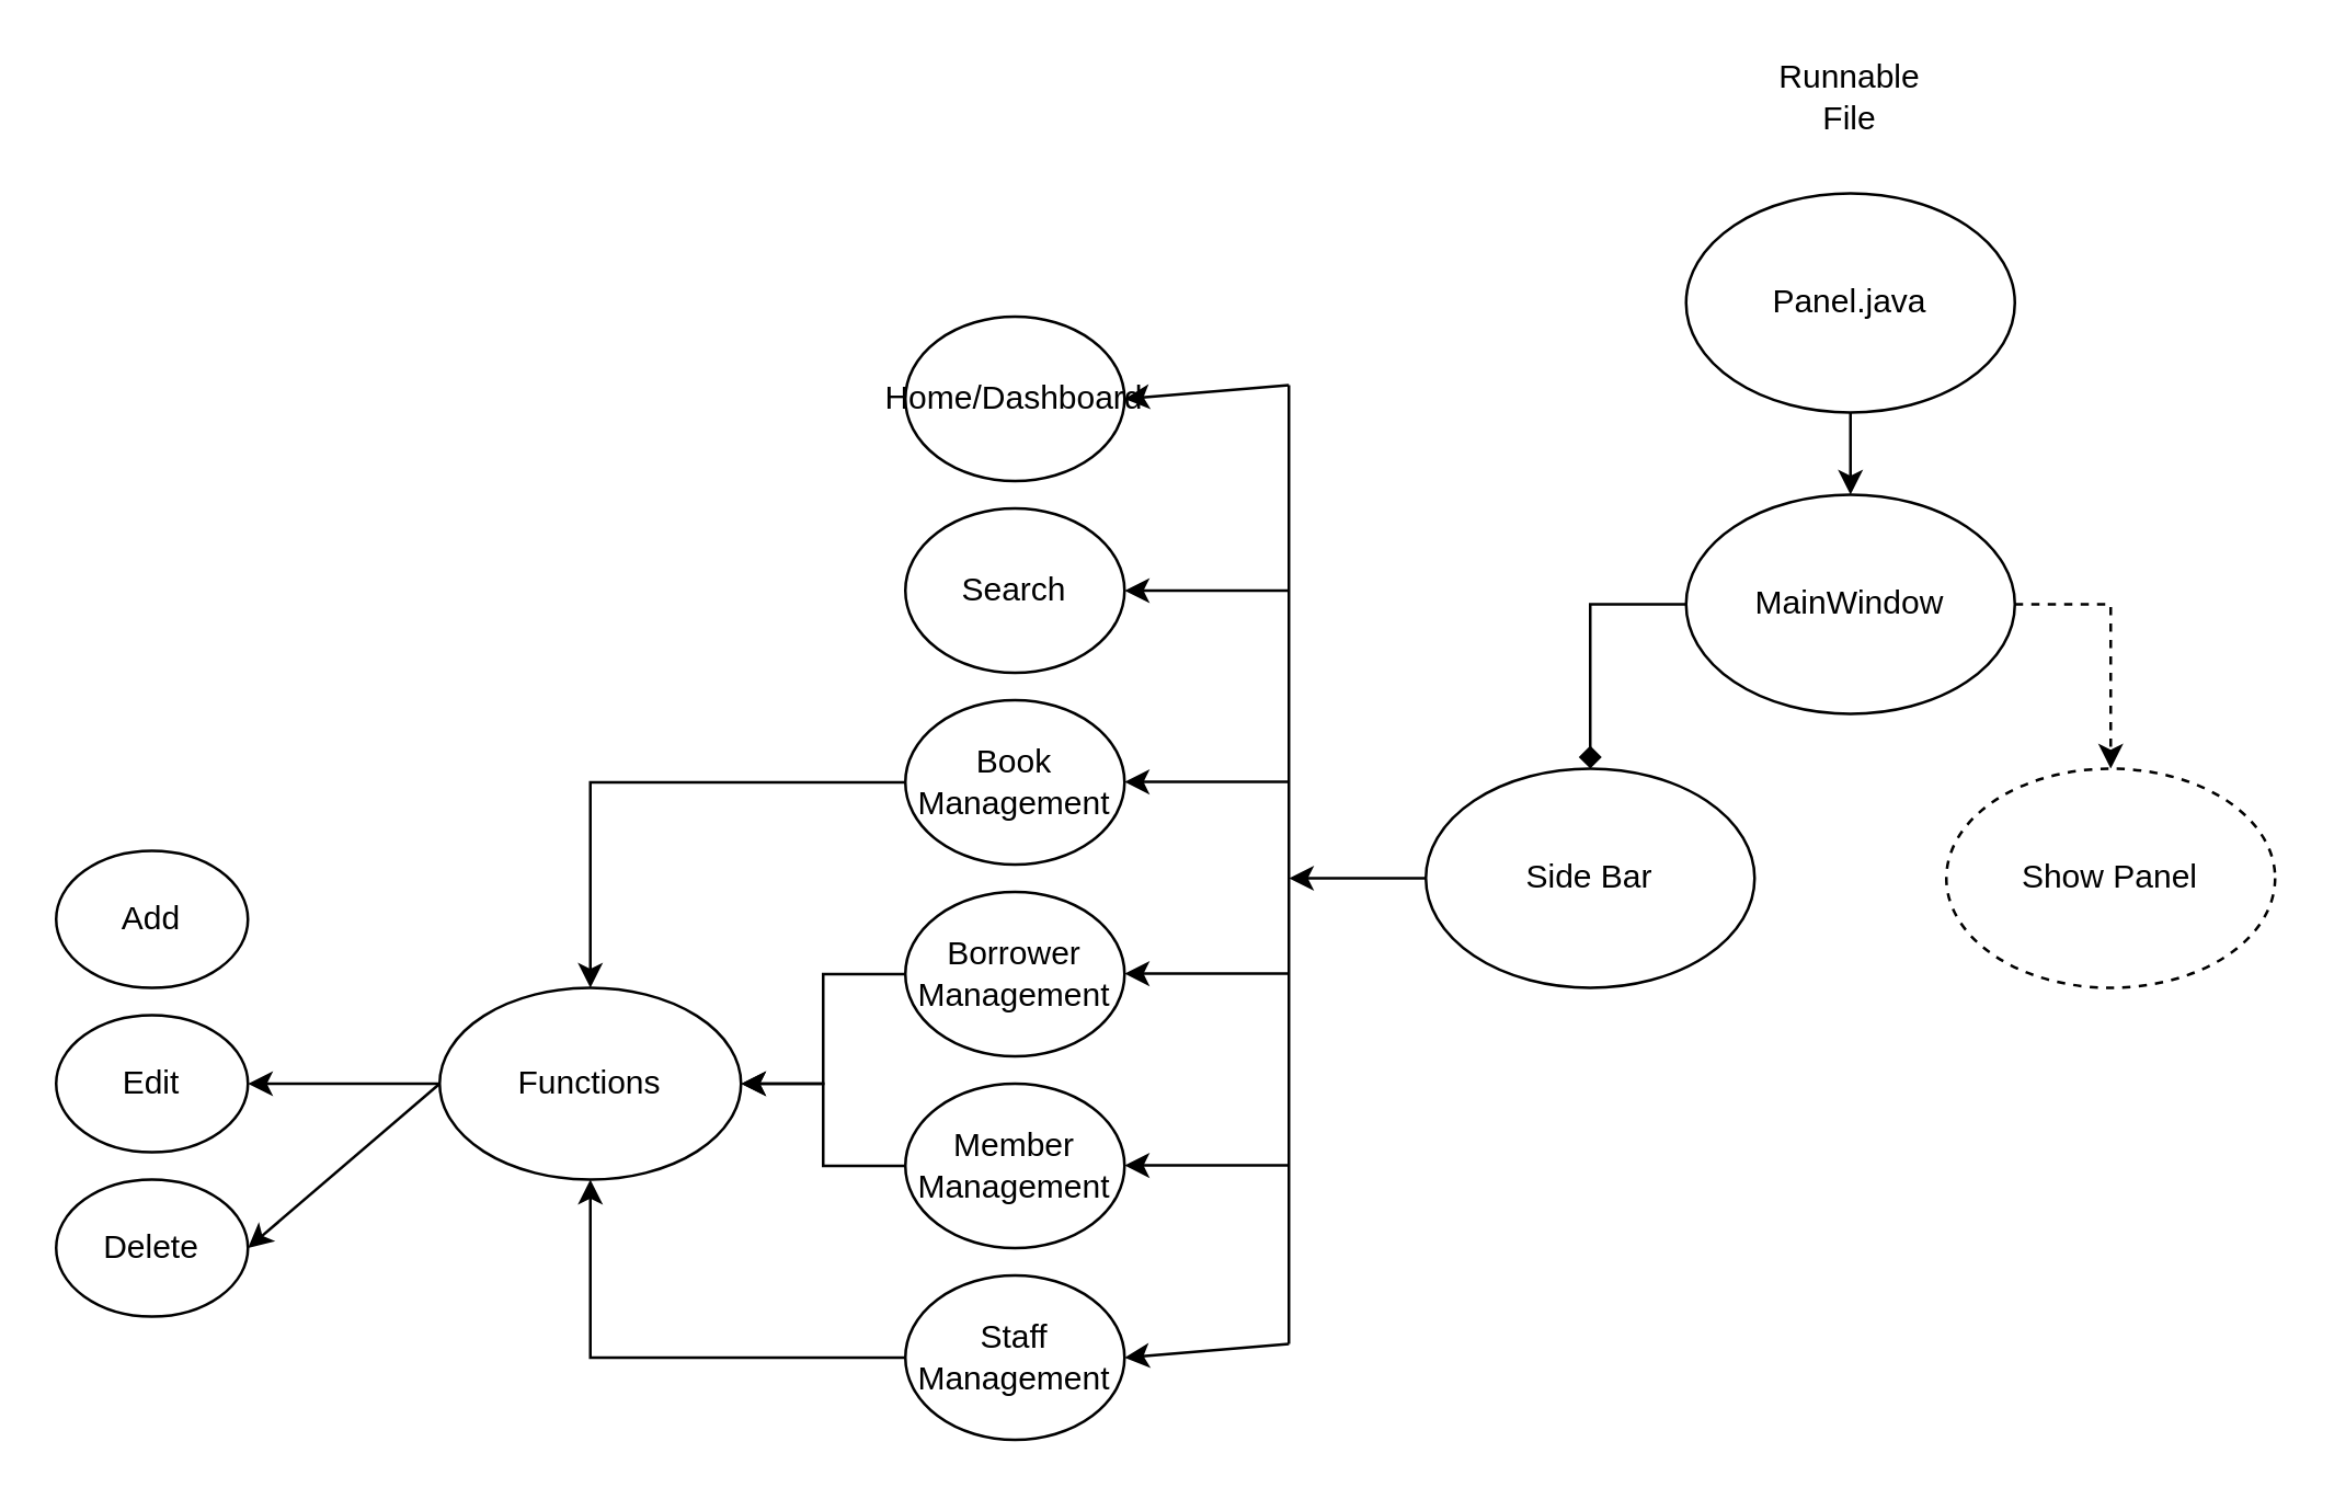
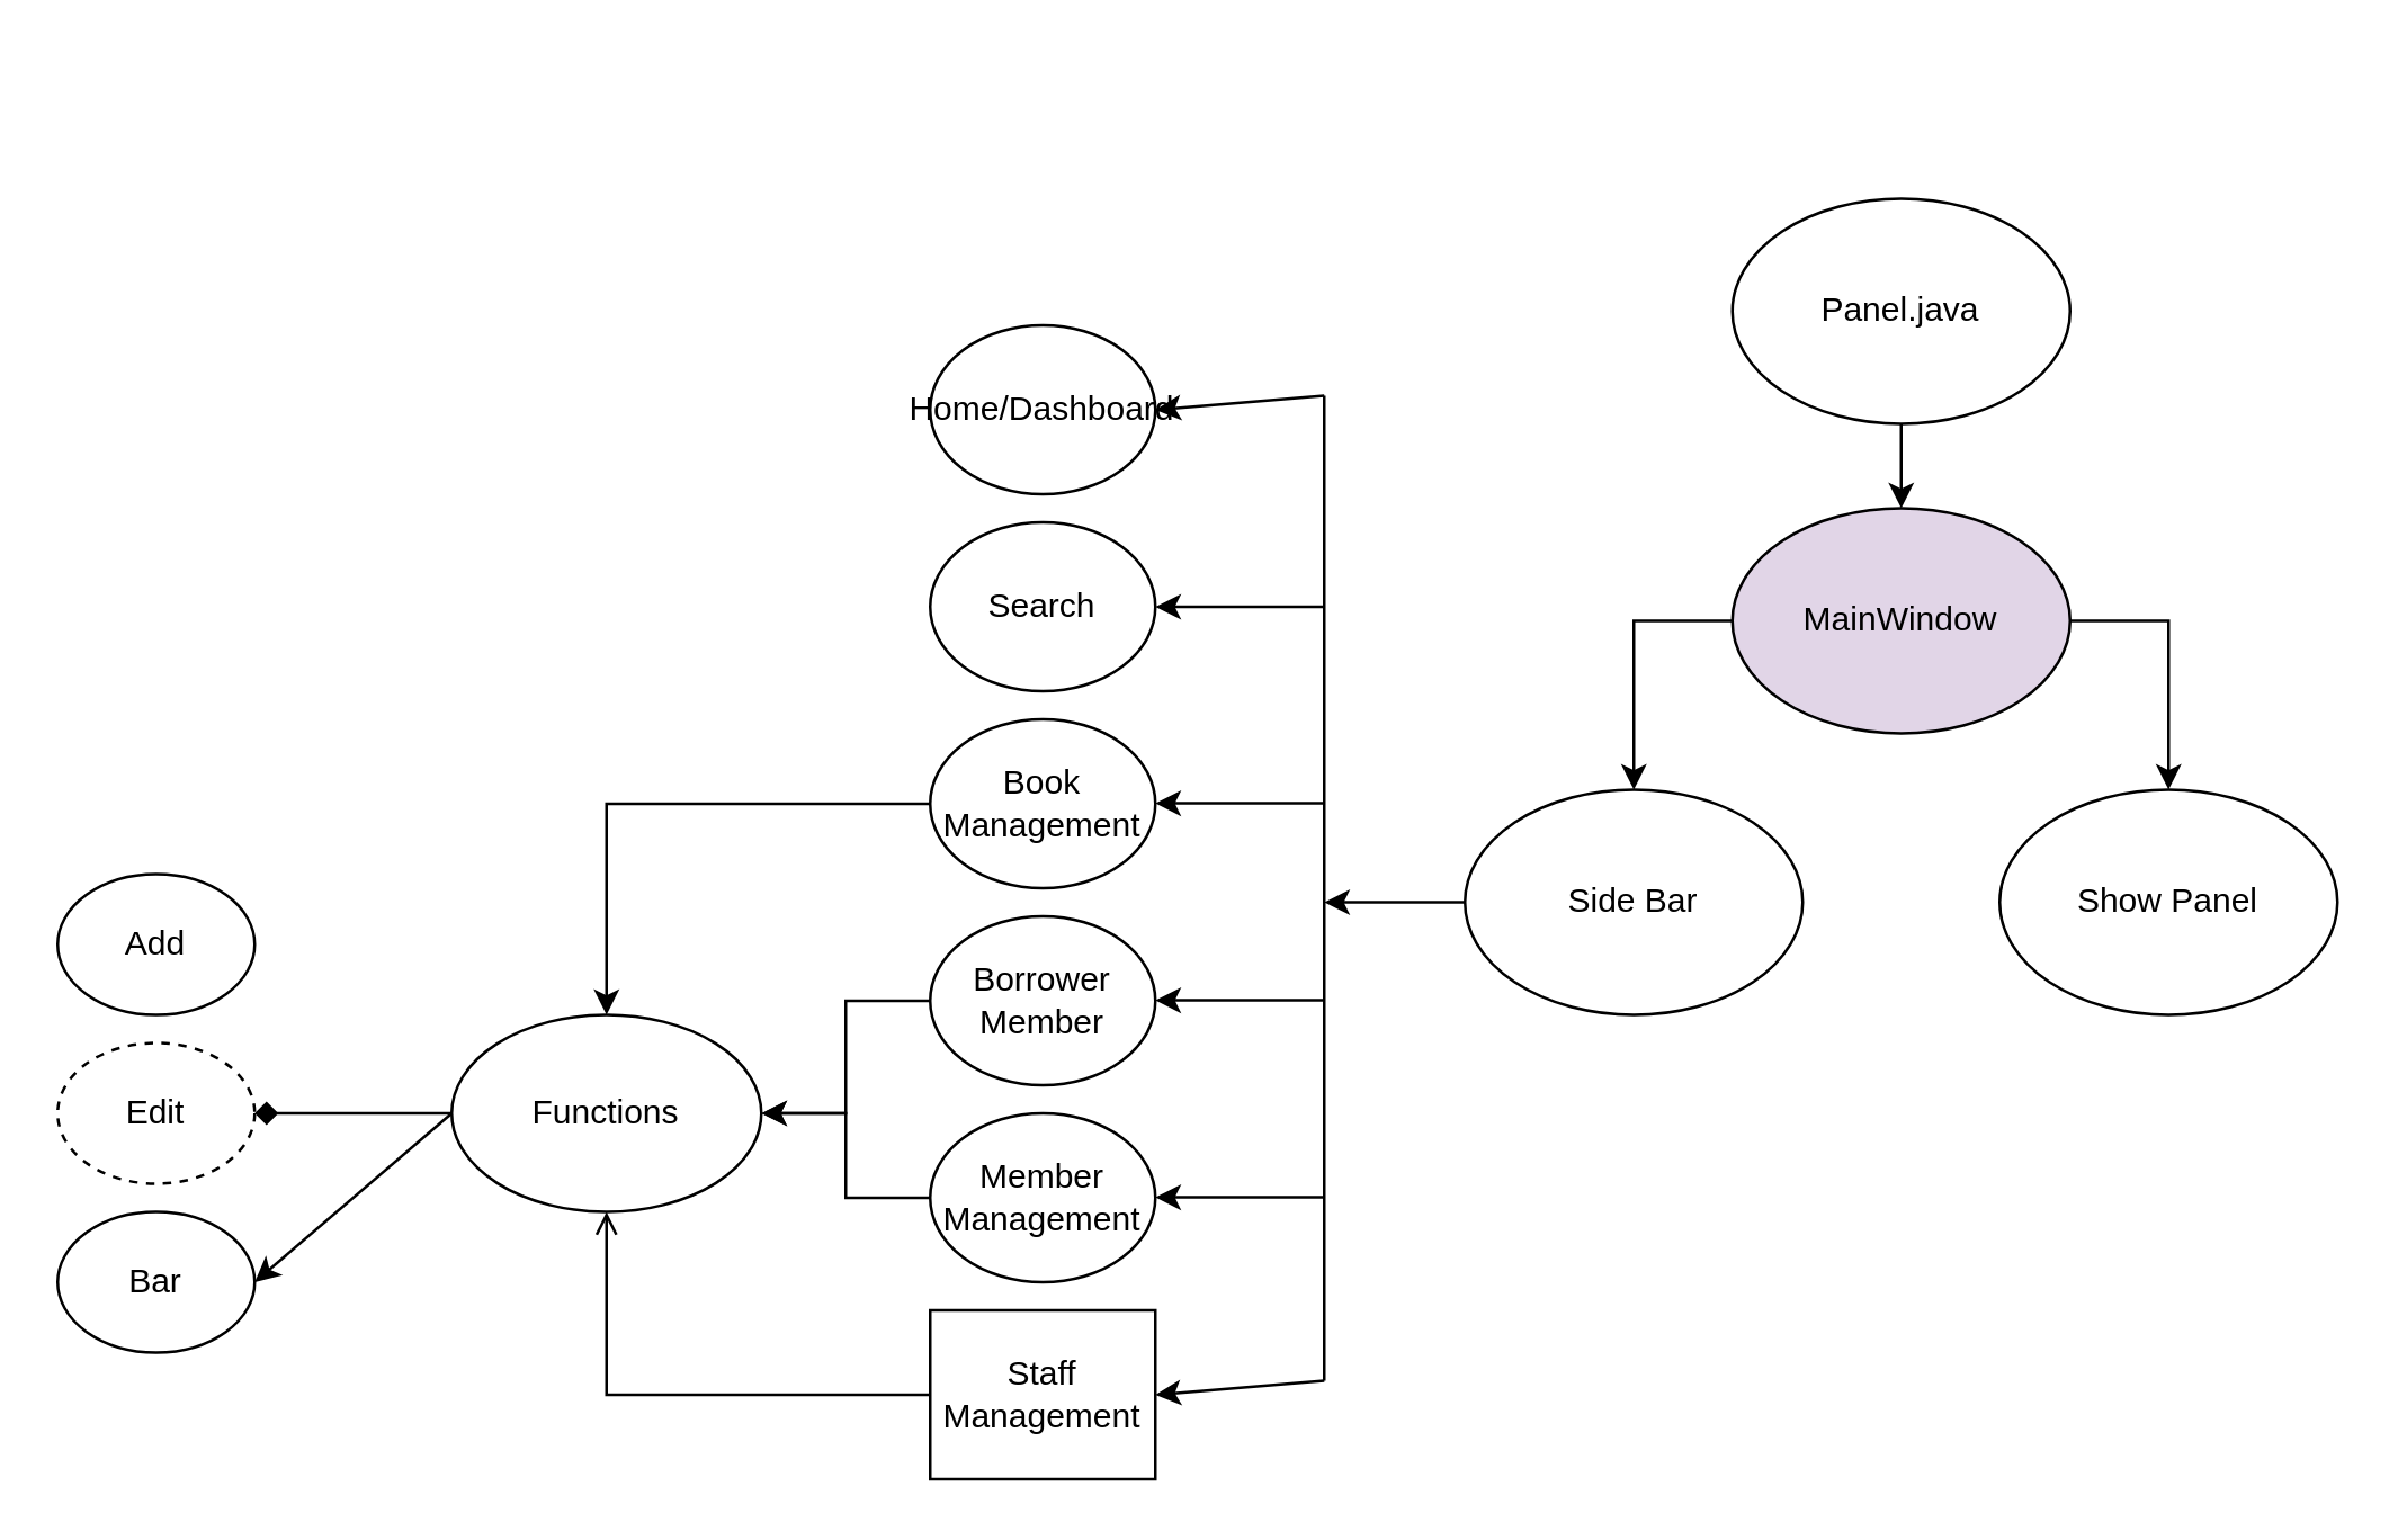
- <mxCell id="5" value="Runnable File" style="text;strokeColor=none;align=center;fillColor=none;html=1;verticalAlign=middle;whiteSpace=wrap;rounded=0;" vertex="1" parent="1"><mxGeometry x="645" y="20" width="60" height="30" as="geometry" /></mxCell>
- <mxCell id="4" value="&lt;div&gt;MainWindow&lt;/div&gt;" style="ellipse;whiteSpace=wrap;html=1;" vertex="1" parent="1"><mxGeometry x="615" y="180" width="120" height="80" as="geometry" /></mxCell>
+ <mxCell id="4" value="&lt;div&gt;MainWindow&lt;/div&gt;" style="ellipse;whiteSpace=wrap;html=1;fillColor=#e1d5e7;" vertex="1" parent="1"><mxGeometry x="615" y="180" width="120" height="80" as="geometry" /></mxCell>
- <mxCell id="3" style="edgeStyle=orthogonalEdgeStyle;rounded=0;orthogonalLoop=1;jettySize=auto;html=1;exitX=1;exitY=0.5;exitDx=0;exitDy=0;entryX=0.5;entryY=0;entryDx=0;entryDy=0;dashed=1;" edge="1" parent="1" source="4" target="9"><mxGeometry relative="1" as="geometry" /></mxCell>
+ <mxCell id="3" style="edgeStyle=orthogonalEdgeStyle;rounded=0;orthogonalLoop=1;jettySize=auto;html=1;exitX=1;exitY=0.5;exitDx=0;exitDy=0;entryX=0.5;entryY=0;entryDx=0;entryDy=0;" edge="1" parent="1" source="4" target="9"><mxGeometry relative="1" as="geometry" /></mxCell>
- <mxCell id="2" style="edgeStyle=orthogonalEdgeStyle;rounded=0;orthogonalLoop=1;jettySize=auto;html=1;exitX=0;exitY=0.5;exitDx=0;exitDy=0;entryX=0.5;entryY=0;entryDx=0;entryDy=0;endArrow=diamond;" edge="1" parent="1" source="4" target="8"><mxGeometry relative="1" as="geometry" /></mxCell>
+ <mxCell id="2" style="edgeStyle=orthogonalEdgeStyle;rounded=0;orthogonalLoop=1;jettySize=auto;html=1;exitX=0;exitY=0.5;exitDx=0;exitDy=0;entryX=0.5;entryY=0;entryDx=0;entryDy=0;" edge="1" parent="1" source="4" target="8"><mxGeometry relative="1" as="geometry" /></mxCell>
- <mxCell id="9" value="Show Panel" style="ellipse;whiteSpace=wrap;html=1;dashed=1;" vertex="1" parent="1"><mxGeometry x="710" y="280" width="120" height="80" as="geometry" /></mxCell>
+ <mxCell id="9" value="Show Panel" style="ellipse;whiteSpace=wrap;html=1;" vertex="1" parent="1"><mxGeometry x="710" y="280" width="120" height="80" as="geometry" /></mxCell>
- <mxCell id="16" value="Borrower Management" style="ellipse;whiteSpace=wrap;html=1;" vertex="1" parent="1"><mxGeometry x="330" y="325" width="80" height="60" as="geometry" /></mxCell>
+ <mxCell id="16" value="Borrower Member" style="ellipse;whiteSpace=wrap;html=1;" vertex="1" parent="1"><mxGeometry x="330" y="325" width="80" height="60" as="geometry" /></mxCell>
- <mxCell id="27" value="&lt;div&gt;Edit&lt;/div&gt;" style="ellipse;whiteSpace=wrap;html=1;" vertex="1" parent="1"><mxGeometry x="20" y="370" width="70" height="50" as="geometry" /></mxCell>
+ <mxCell id="27" value="&lt;div&gt;Edit&lt;/div&gt;" style="ellipse;whiteSpace=wrap;html=1;dashed=1;" vertex="1" parent="1"><mxGeometry x="20" y="370" width="70" height="50" as="geometry" /></mxCell>
- <mxCell id="30" value="" style="endArrow=classic;html=1;rounded=0;exitX=0;exitY=0.5;exitDx=0;exitDy=0;entryX=1;entryY=0.5;entryDx=0;entryDy=0;" edge="1" parent="1" source="26" target="27"><mxGeometry width="50" height="50" relative="1" as="geometry"><mxPoint x="170" y="405" as="sourcePoint" /><mxPoint x="143" y="346" as="targetPoint" /></mxGeometry></mxCell>
+ <mxCell id="30" value="" style="endArrow=diamond;html=1;rounded=0;exitX=0;exitY=0.5;exitDx=0;exitDy=0;entryX=1;entryY=0.5;entryDx=0;entryDy=0;" edge="1" parent="1" source="26" target="27"><mxGeometry width="50" height="50" relative="1" as="geometry"><mxPoint x="170" y="405" as="sourcePoint" /><mxPoint x="143" y="346" as="targetPoint" /></mxGeometry></mxCell>
- <mxCell id="13" style="edgeStyle=orthogonalEdgeStyle;rounded=0;orthogonalLoop=1;jettySize=auto;html=1;exitX=0;exitY=0.5;exitDx=0;exitDy=0;entryX=0.5;entryY=1;entryDx=0;entryDy=0;" edge="1" parent="1" source="14" target="26"><mxGeometry relative="1" as="geometry" /></mxCell>
+ <mxCell id="13" style="edgeStyle=orthogonalEdgeStyle;rounded=0;orthogonalLoop=1;jettySize=auto;html=1;exitX=0;exitY=0.5;exitDx=0;exitDy=0;entryX=0.5;entryY=1;entryDx=0;entryDy=0;endArrow=open;" edge="1" parent="1" source="14" target="26"><mxGeometry relative="1" as="geometry" /></mxCell>
- <mxCell id="29" value="Delete" style="ellipse;whiteSpace=wrap;html=1;" vertex="1" parent="1"><mxGeometry x="20" y="430" width="70" height="50" as="geometry" /></mxCell>
+ <mxCell id="29" value="Bar" style="ellipse;whiteSpace=wrap;html=1;" vertex="1" parent="1"><mxGeometry x="20" y="430" width="70" height="50" as="geometry" /></mxCell>
- <mxCell id="14" value="&lt;div&gt;Staff&lt;/div&gt;&lt;div&gt;Management&lt;/div&gt;" style="ellipse;whiteSpace=wrap;html=1;" vertex="1" parent="1"><mxGeometry x="330" y="465" width="80" height="60" as="geometry" /></mxCell>
+ <mxCell id="14" value="&lt;div&gt;Staff&lt;/div&gt;&lt;div&gt;Management&lt;/div&gt;" style="whiteSpace=wrap;html=1;rounded=0;" vertex="1" parent="1"><mxGeometry x="330" y="465" width="80" height="60" as="geometry" /></mxCell>
